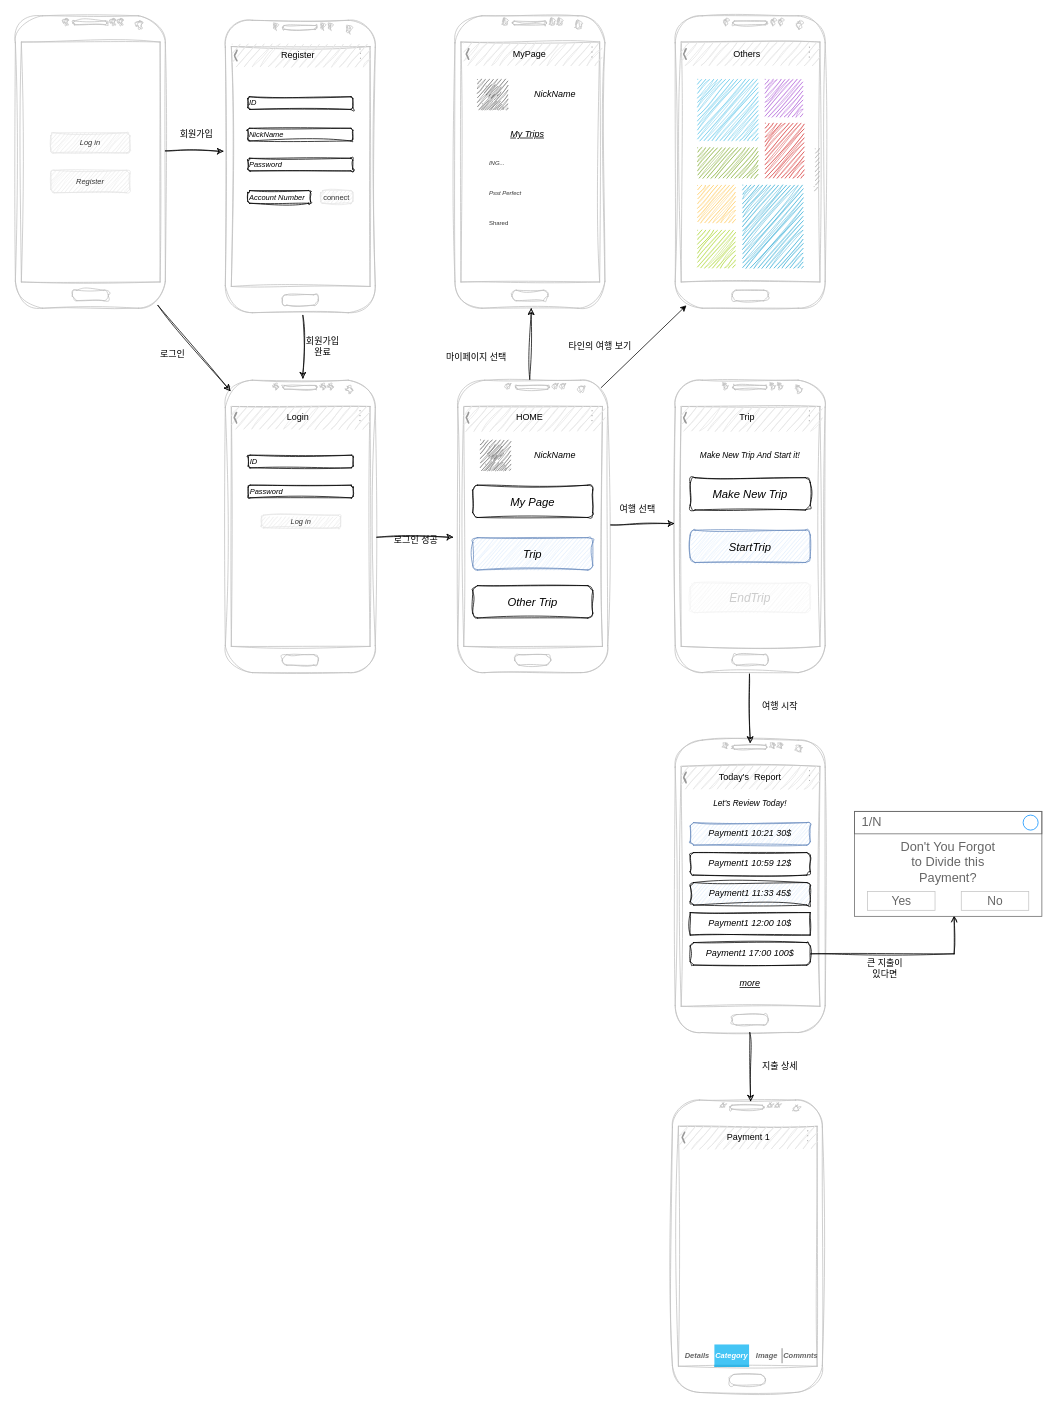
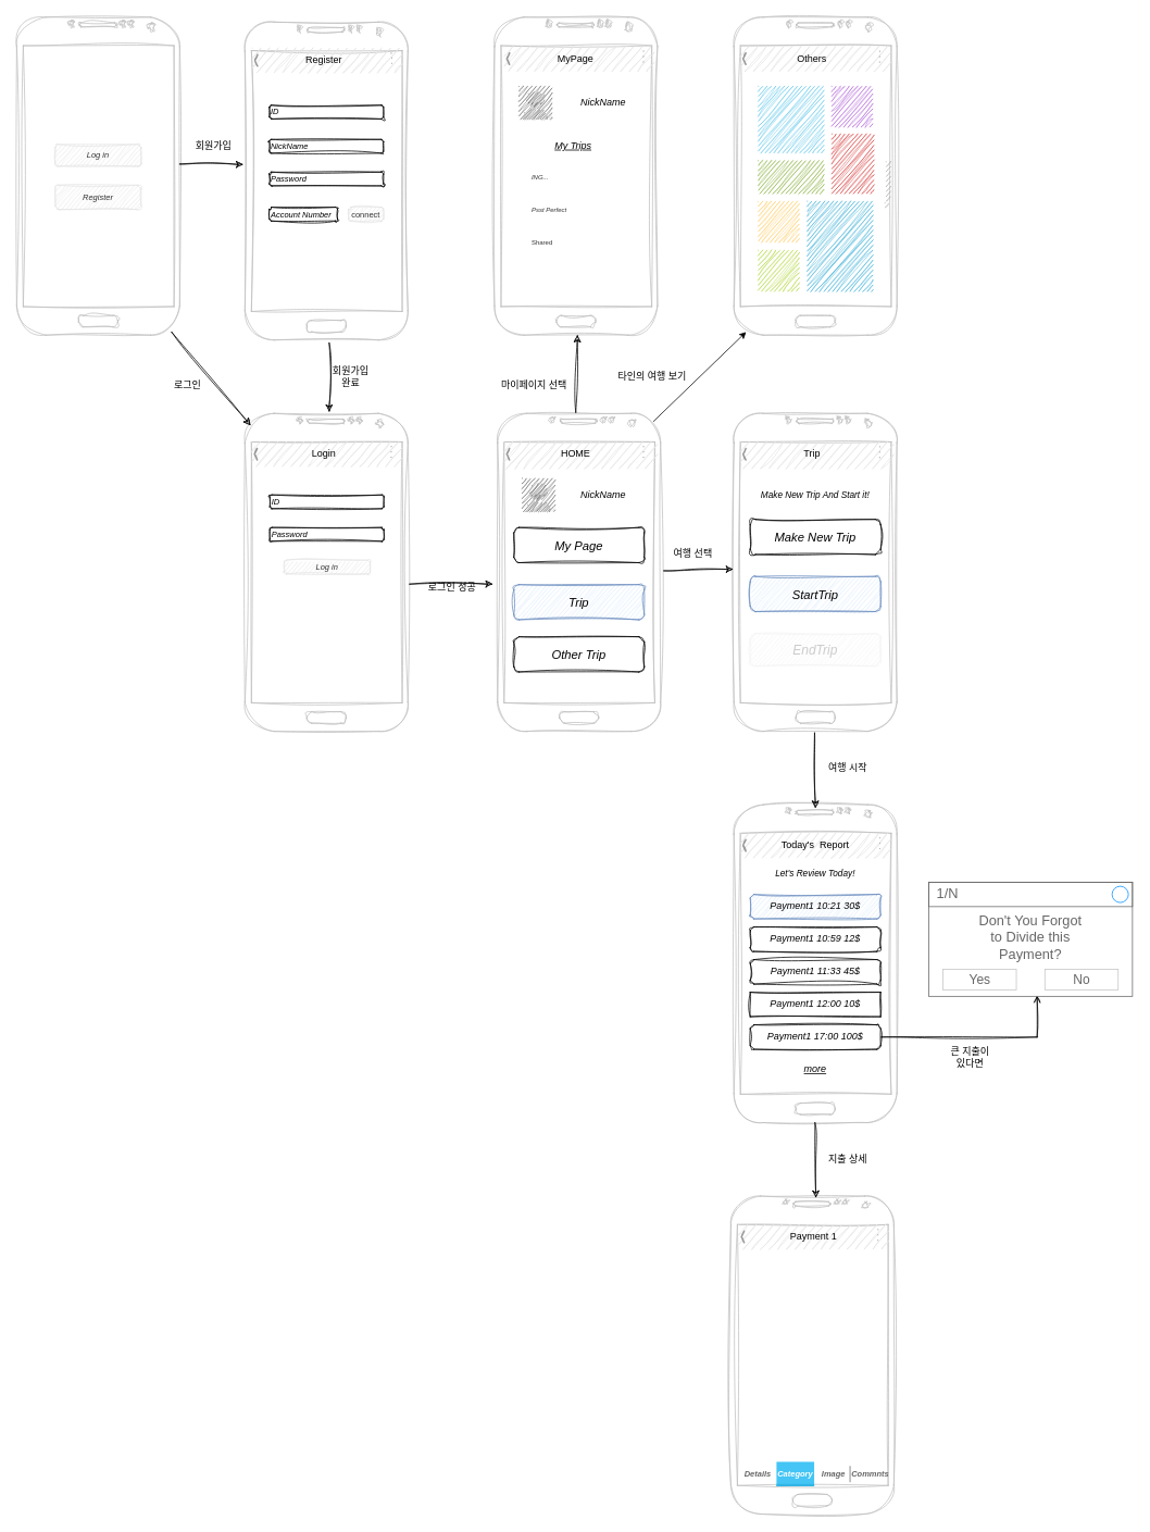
- <mxCell id="71" value="마이페이지 선택" style="text;html=1;strokeColor=none;fillColor=none;align=center;verticalAlign=middle;whiteSpace=wrap;rounded=0;" vertex="1" parent="1"><mxGeometry x="590" y="461" width="90" height="30" as="geometry" /></mxCell>
+ <mxCell id="71" value="마이페이지 선택" style="text;html=1;strokeColor=none;fillColor=none;align=center;verticalAlign=middle;whiteSpace=wrap;rounded=0;" vertex="1" parent="1"><mxGeometry x="610" y="456" width="90" height="30" as="geometry" /></mxCell>
- <mxCell id="80" value="&lt;span style=&quot;font-size: 12px;&quot;&gt;&lt;i&gt;Payment1 11:33 45$&lt;/i&gt;&lt;/span&gt;" style="rounded=1;html=1;shadow=0;dashed=0;whiteSpace=wrap;fontSize=10;align=center;sketch=1;curveFitting=1;jiggle=2;fillColor=#dae8fc;" vertex="1" parent="1"><mxGeometry x="920.01" y="1176" width="160" height="30" as="geometry" /></mxCell>
+ <mxCell id="80" value="&lt;span style=&quot;font-size: 12px;&quot;&gt;&lt;i&gt;Payment1 11:33 45$&lt;/i&gt;&lt;/span&gt;" style="rounded=1;html=1;shadow=0;dashed=0;whiteSpace=wrap;fontSize=10;align=center;sketch=1;curveFitting=1;jiggle=2;" vertex="1" parent="1"><mxGeometry x="920.01" y="1176" width="160" height="30" as="geometry" /></mxCell>
- <mxCell id="99" value="큰 지출이 있다면" style="text;html=1;strokeColor=none;fillColor=none;align=center;verticalAlign=middle;whiteSpace=wrap;rounded=0;" vertex="1" parent="1"><mxGeometry x="1150" y="1276" width="60" height="30" as="geometry" /></mxCell>
+ <mxCell id="99" value="큰 지출이 있다면" style="text;html=1;strokeColor=none;fillColor=none;align=center;verticalAlign=middle;whiteSpace=wrap;rounded=0;" vertex="1" parent="1"><mxGeometry x="1160" y="1281" width="60" height="30" as="geometry" /></mxCell>
